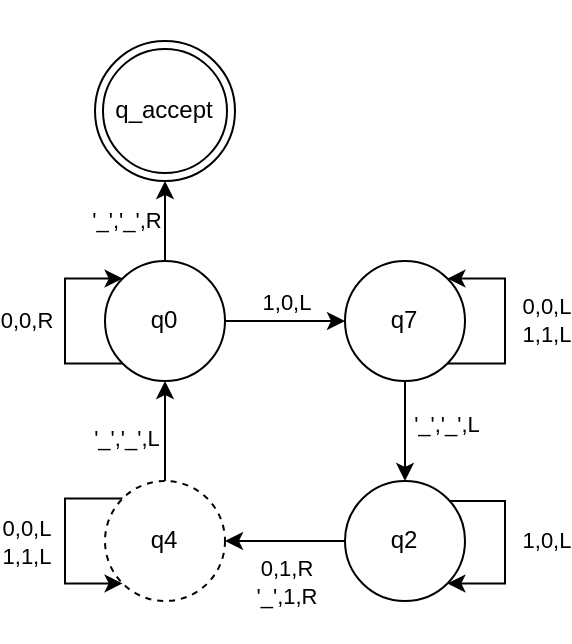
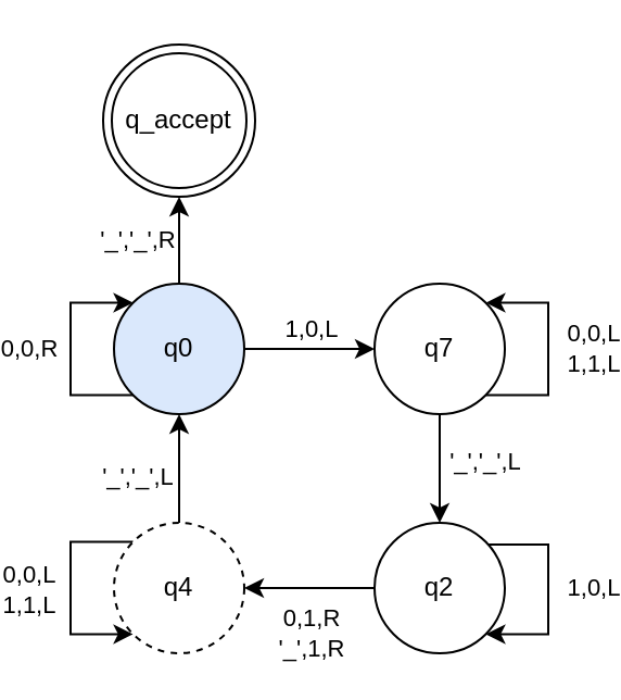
- <mxCell id="6" value="q0" style="ellipse;whiteSpace=wrap;html=1;" vertex="1" parent="1"><mxGeometry x="40" y="130" width="60" height="60" as="geometry" /></mxCell>
+ <mxCell id="6" value="q0" style="ellipse;whiteSpace=wrap;html=1;fillColor=#dae8fc;" vertex="1" parent="1"><mxGeometry x="40" y="130" width="60" height="60" as="geometry" /></mxCell>
